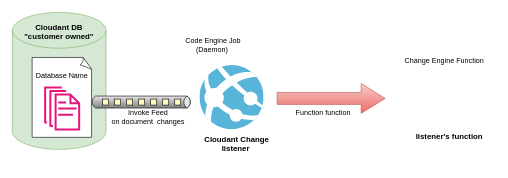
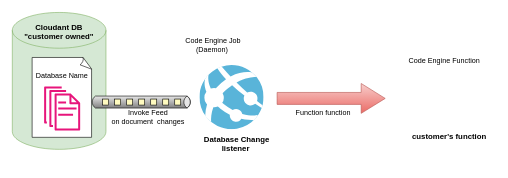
- <mxCell id="13" value="&amp;nbsp;Change Engine Function" style="text;html=1;strokeColor=none;fillColor=none;align=center;verticalAlign=middle;whiteSpace=wrap;rounded=0;" parent="1" vertex="1"><mxGeometry x="663" y="76.46" width="150.43" height="49.5" as="geometry" /></mxCell>
+ <mxCell id="13" value="&amp;nbsp;Code Engine Function" style="text;html=1;strokeColor=none;fillColor=none;align=center;verticalAlign=middle;whiteSpace=wrap;rounded=0;" parent="1" vertex="1"><mxGeometry x="663" y="76.46" width="150.43" height="49.5" as="geometry" /></mxCell>
- <mxCell id="12" value="&lt;span style=&quot;font-size: 13px;&quot;&gt;&lt;b&gt;listener's function&lt;/b&gt;&lt;/span&gt;" style="text;html=1;strokeColor=none;fillColor=none;align=center;verticalAlign=middle;whiteSpace=wrap;rounded=0;" parent="1" vertex="1"><mxGeometry x="673" y="192.53" width="150.43" height="69.5" as="geometry" /></mxCell>
+ <mxCell id="12" value="&lt;span style=&quot;font-size: 13px;&quot;&gt;&lt;b&gt;customer's function&lt;/b&gt;&lt;/span&gt;" style="text;html=1;strokeColor=none;fillColor=none;align=center;verticalAlign=middle;whiteSpace=wrap;rounded=0;" parent="1" vertex="1"><mxGeometry x="673" y="192.53" width="150.43" height="69.5" as="geometry" /></mxCell>
- <mxCell id="3" value="&lt;b&gt;&lt;font style=&quot;font-size: 13px;&quot;&gt;Cloudant Change listener&lt;/font&gt;&lt;/b&gt;&amp;nbsp;" style="text;html=1;strokeColor=none;fillColor=none;align=center;verticalAlign=middle;whiteSpace=wrap;rounded=0;" parent="1" vertex="1"><mxGeometry x="319" y="204.27" width="150.43" height="69.5" as="geometry" /></mxCell>
+ <mxCell id="3" value="&lt;b&gt;&lt;font style=&quot;font-size: 13px;&quot;&gt;Database Change listener&lt;/font&gt;&lt;/b&gt;&amp;nbsp;" style="text;html=1;strokeColor=none;fillColor=none;align=center;verticalAlign=middle;whiteSpace=wrap;rounded=0;" parent="1" vertex="1"><mxGeometry x="319" y="204.27" width="150.43" height="69.5" as="geometry" /></mxCell>
